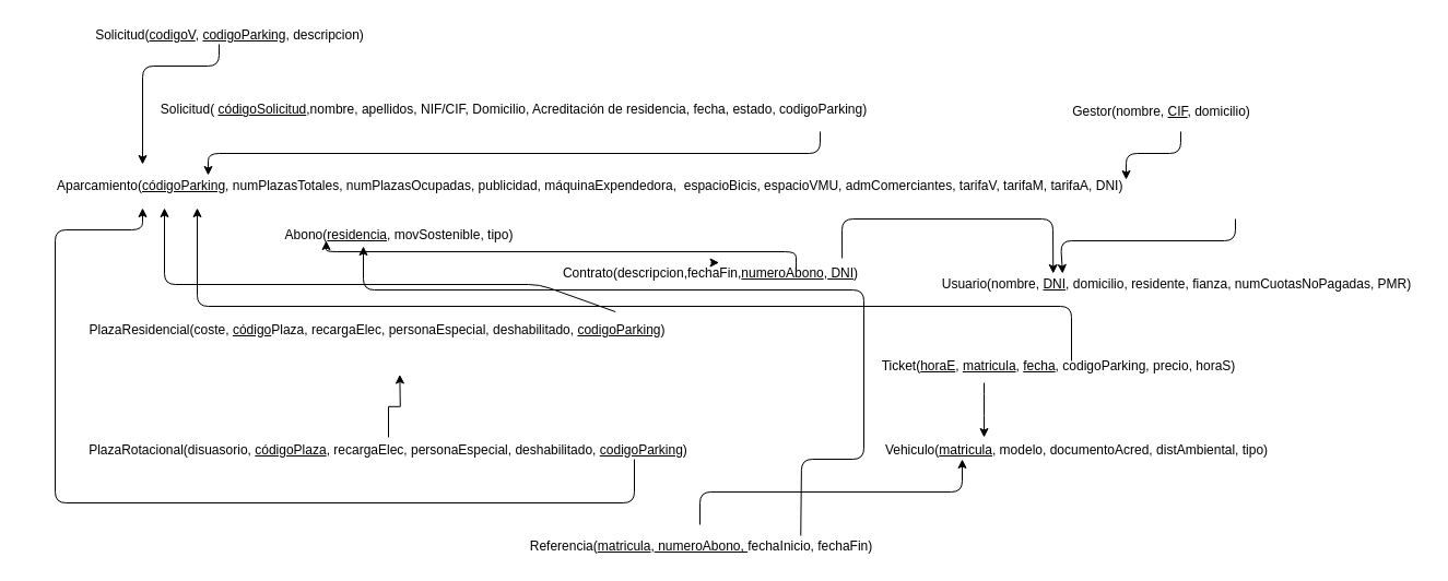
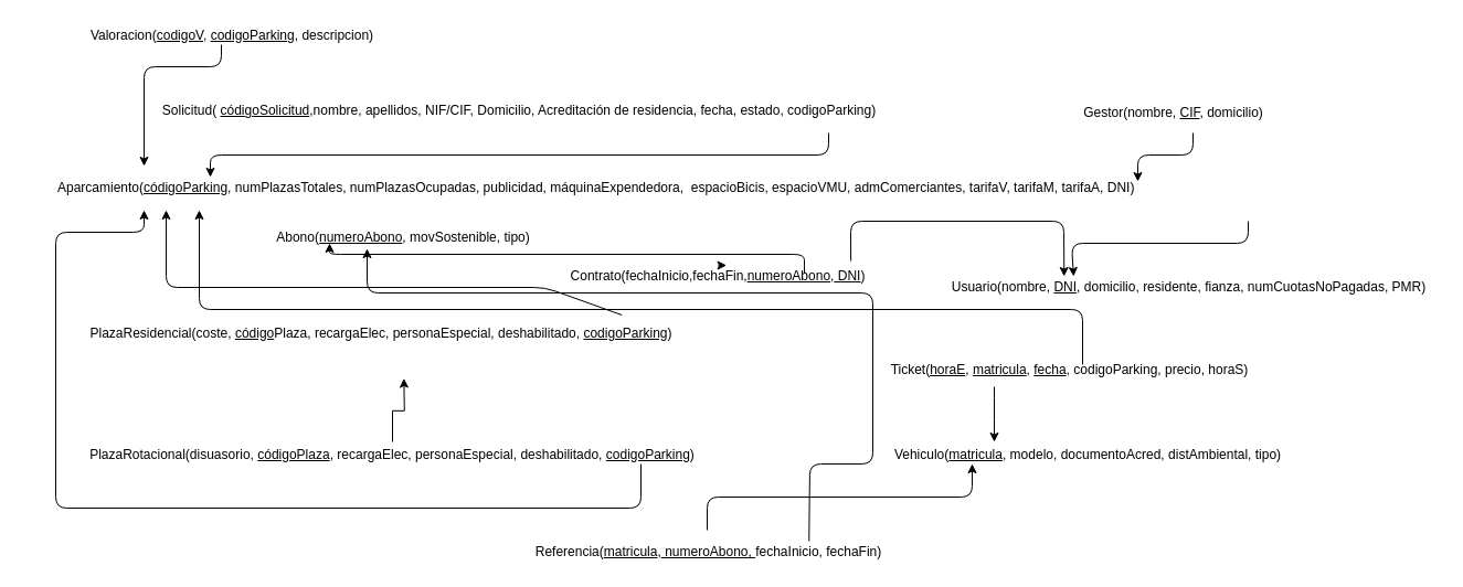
- <mxCell id="12" value="&lt;p style=&quot;margin-bottom: 0cm ; line-height: 100%&quot;&gt;&lt;span style=&quot;text-decoration: none&quot;&gt;Solicitud(&lt;/span&gt;&lt;u&gt;codigoV&lt;/u&gt;&lt;span style=&quot;text-decoration: none&quot;&gt;, &lt;/span&gt;&lt;u&gt;codigoParking&lt;/u&gt;&lt;span style=&quot;text-decoration: none&quot;&gt;, descripcion)&lt;/span&gt;&lt;/p&gt;" style="text;html=1;strokeColor=none;fillColor=none;align=center;verticalAlign=middle;whiteSpace=wrap;rounded=0;" parent="1" vertex="1"><mxGeometry x="60" y="20" width="300" height="10" as="geometry" /></mxCell>
+ <mxCell id="12" value="&lt;p style=&quot;margin-bottom: 0cm ; line-height: 100%&quot;&gt;&lt;span style=&quot;text-decoration: none&quot;&gt;Valoracion(&lt;/span&gt;&lt;u&gt;codigoV&lt;/u&gt;&lt;span style=&quot;text-decoration: none&quot;&gt;, &lt;/span&gt;&lt;u&gt;codigoParking&lt;/u&gt;&lt;span style=&quot;text-decoration: none&quot;&gt;, descripcion)&lt;/span&gt;&lt;/p&gt;" style="text;html=1;strokeColor=none;fillColor=none;align=center;verticalAlign=middle;whiteSpace=wrap;rounded=0;" parent="1" vertex="1"><mxGeometry x="60" y="20" width="300" height="10" as="geometry" /></mxCell>
- <mxCell id="4" value="&lt;div align=&quot;left&quot;&gt;&lt;span style=&quot;text-decoration: none&quot;&gt;Abono(&lt;/span&gt;&lt;u&gt;residencia&lt;/u&gt;&lt;span style=&quot;text-decoration: none&quot;&gt;, movSostenible, tipo)&lt;/span&gt;&lt;/div&gt;" style="text;html=1;strokeColor=none;fillColor=none;align=center;verticalAlign=middle;whiteSpace=wrap;rounded=0;" parent="1" vertex="1"><mxGeometry x="220" y="200" width="290" height="30" as="geometry" /></mxCell>
+ <mxCell id="4" value="&lt;div align=&quot;left&quot;&gt;&lt;span style=&quot;text-decoration: none&quot;&gt;Abono(&lt;/span&gt;&lt;u&gt;numeroAbono&lt;/u&gt;&lt;span style=&quot;text-decoration: none&quot;&gt;, movSostenible, tipo)&lt;/span&gt;&lt;/div&gt;" style="text;html=1;strokeColor=none;fillColor=none;align=center;verticalAlign=middle;whiteSpace=wrap;rounded=0;" parent="1" vertex="1"><mxGeometry x="220" y="200" width="290" height="30" as="geometry" /></mxCell>
- <mxCell id="5" value="&lt;span style=&quot;text-decoration: none&quot;&gt;Contrato(descripcion,fechaFin,&lt;/span&gt;&lt;u&gt;numeroAbono&lt;/u&gt;&lt;span style=&quot;text-decoration: none&quot;&gt;,&lt;/span&gt;&lt;u&gt; DNI&lt;/u&gt;&lt;span style=&quot;text-decoration: none&quot;&gt;)&lt;/span&gt;" style="text;html=1;strokeColor=none;fillColor=none;align=center;verticalAlign=middle;whiteSpace=wrap;rounded=0;" parent="1" vertex="1"><mxGeometry x="510" y="240" width="280" height="20" as="geometry" /></mxCell>
+ <mxCell id="5" value="&lt;span style=&quot;text-decoration: none&quot;&gt;Contrato(fechaInicio,fechaFin,&lt;/span&gt;&lt;u&gt;numeroAbono&lt;/u&gt;&lt;span style=&quot;text-decoration: none&quot;&gt;,&lt;/span&gt;&lt;u&gt; DNI&lt;/u&gt;&lt;span style=&quot;text-decoration: none&quot;&gt;)&lt;/span&gt;" style="text;html=1;strokeColor=none;fillColor=none;align=center;verticalAlign=middle;whiteSpace=wrap;rounded=0;" parent="1" vertex="1"><mxGeometry x="510" y="240" width="280" height="20" as="geometry" /></mxCell>
